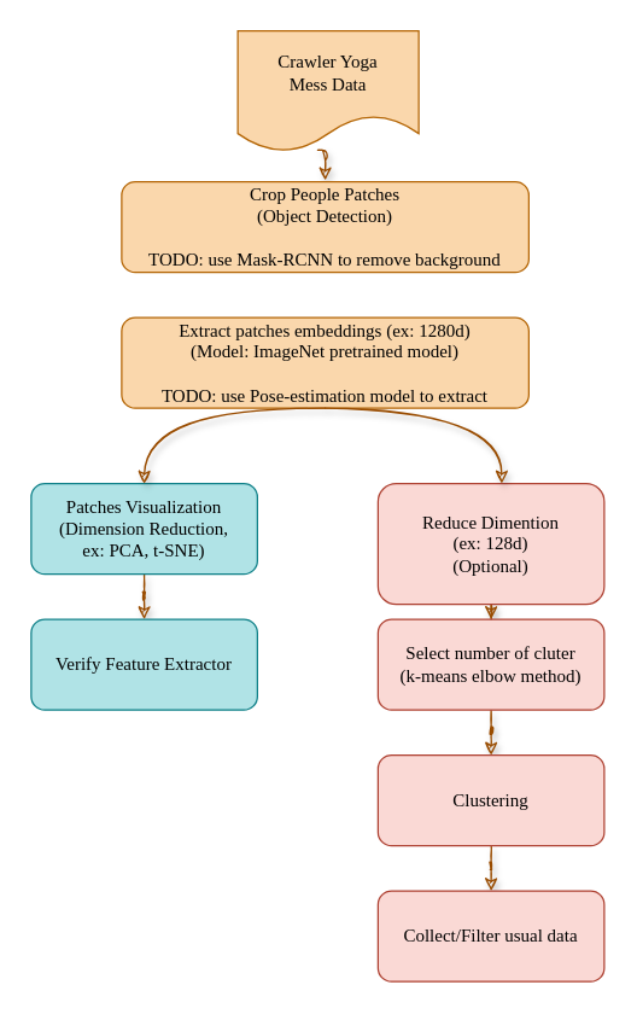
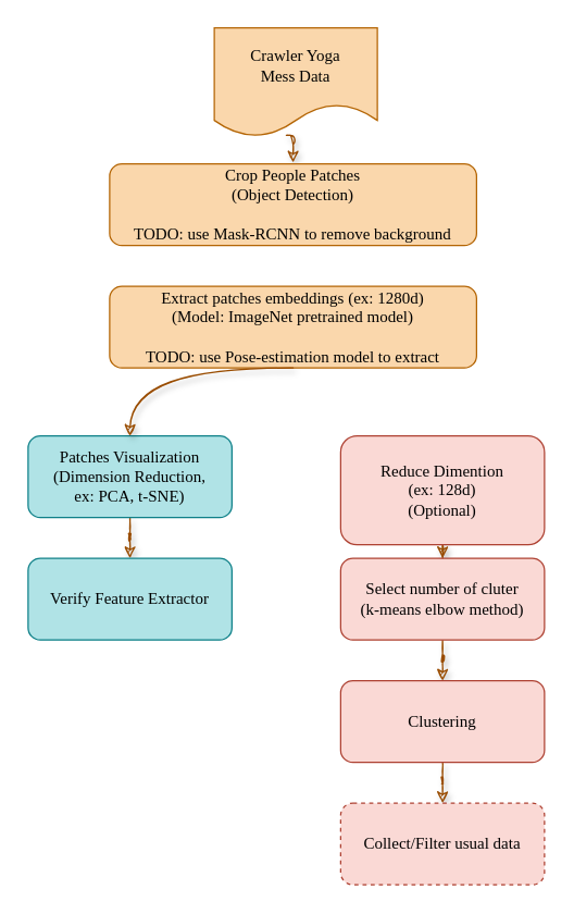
- <mxCell id="17" value="" style="edgeStyle=elbowEdgeStyle;elbow=horizontal;endArrow=classic;html=1;exitX=0.5;exitY=1;exitDx=0;exitDy=0;sketch=1;shadow=1;curved=1;strokeColor=#994C00;" parent="1" source="6" target="10" edge="1"><mxGeometry width="50" height="50" relative="1" as="geometry"><mxPoint x="332" y="170" as="sourcePoint" /><mxPoint x="400" y="280" as="targetPoint" /><Array as="points"><mxPoint x="332" y="250" /></Array></mxGeometry></mxCell>
- <mxCell id="15" value="Collect/Filter usual data" style="rounded=1;whiteSpace=wrap;html=1;fillColor=#fad9d5;strokeColor=#ae4132;fontColor=#000000;fontFamily=Comic Sans MS;" parent="1" vertex="1"><mxGeometry x="250" y="590" width="150" height="60" as="geometry" /></mxCell>
+ <mxCell id="15" value="Collect/Filter usual data" style="rounded=1;whiteSpace=wrap;html=1;fillColor=#fad9d5;strokeColor=#ae4132;fontColor=#000000;fontFamily=Comic Sans MS;dashed=1;" parent="1" vertex="1"><mxGeometry x="250" y="590" width="150" height="60" as="geometry" /></mxCell>
